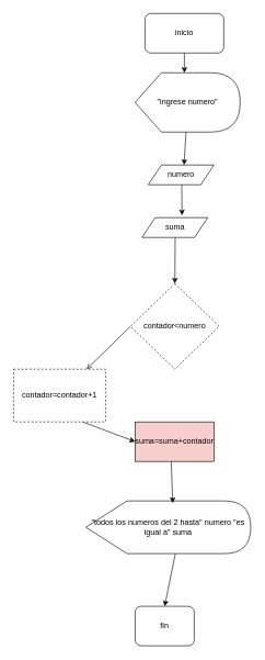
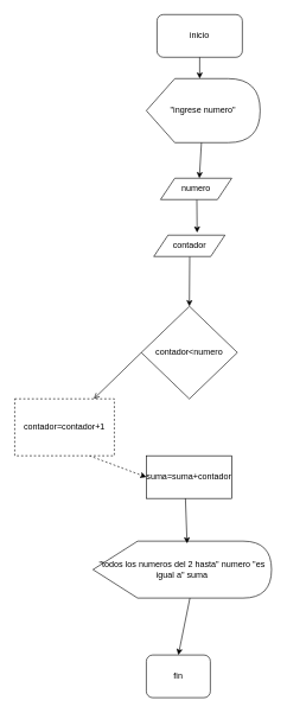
- <mxCell id="16" value="suma" style="shape=parallelogram;perimeter=parallelogramPerimeter;whiteSpace=wrap;html=1;fixedSize=1;" parent="1" vertex="1"><mxGeometry x="215.5" y="330" width="100" height="30" as="geometry" /></mxCell>
+ <mxCell id="16" value="contador" style="shape=parallelogram;perimeter=parallelogramPerimeter;whiteSpace=wrap;html=1;fixedSize=1;" parent="1" vertex="1"><mxGeometry x="215.5" y="330" width="100" height="30" as="geometry" /></mxCell>
- <mxCell id="8" value="contador&amp;lt;numero" style="rhombus;whiteSpace=wrap;html=1;dashed=1;" parent="1" vertex="1"><mxGeometry x="198" y="430" width="135" height="130" as="geometry" /></mxCell>
+ <mxCell id="8" value="contador&amp;lt;numero" style="rhombus;whiteSpace=wrap;html=1;" parent="1" vertex="1"><mxGeometry x="198" y="430" width="135" height="130" as="geometry" /></mxCell>
- <mxCell id="17" style="edgeStyle=none;html=1;exitX=0.75;exitY=1;exitDx=0;exitDy=0;entryX=0;entryY=0.5;entryDx=0;entryDy=0;" parent="1" source="18" target="9" edge="1"><mxGeometry relative="1" as="geometry" /></mxCell>
+ <mxCell id="17" style="edgeStyle=none;html=1;exitX=0.75;exitY=1;exitDx=0;exitDy=0;entryX=0;entryY=0.5;entryDx=0;entryDy=0;dashed=1;" parent="1" source="18" target="9" edge="1"><mxGeometry relative="1" as="geometry" /></mxCell>
- <mxCell id="9" value="suma=suma+contador" style="rounded=0;whiteSpace=wrap;html=1;fillColor=#f8cecc;" parent="1" vertex="1"><mxGeometry x="205" y="640" width="120" height="60" as="geometry" /></mxCell>
+ <mxCell id="9" value="suma=suma+contador" style="rounded=0;whiteSpace=wrap;html=1;" parent="1" vertex="1"><mxGeometry x="205" y="640" width="120" height="60" as="geometry" /></mxCell>
